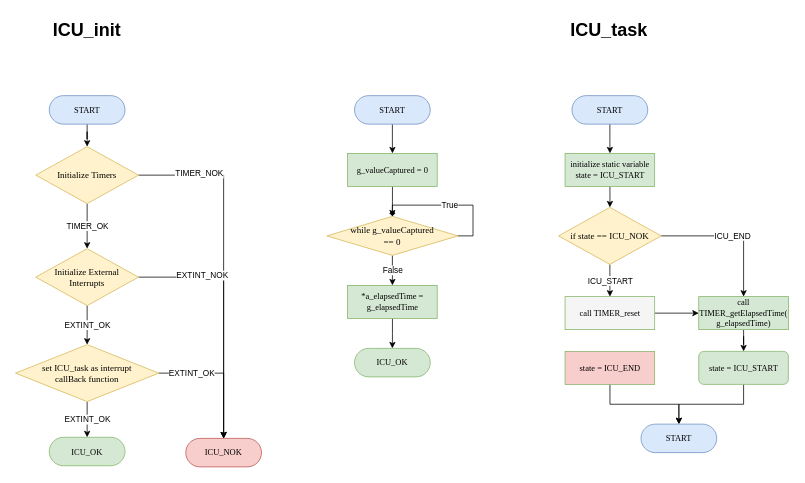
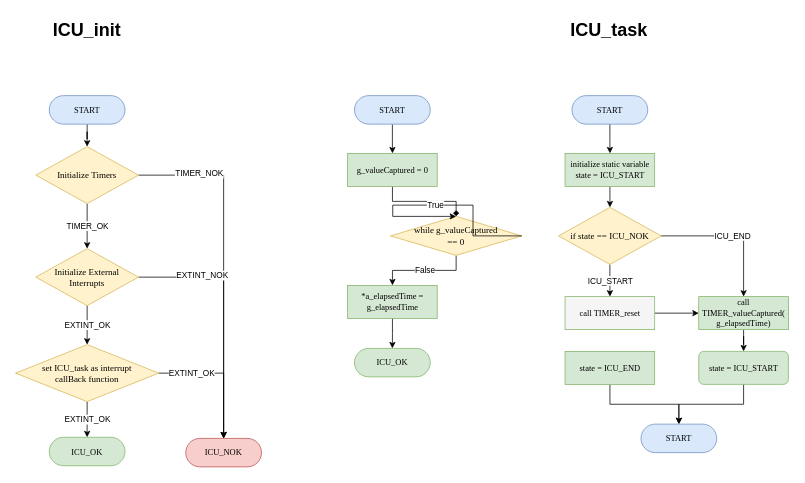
- <mxCell id="14" value="while g_valueCaptured&lt;br&gt;== 0" style="vsdxID=219;fillColor=#fff2cc;shape=stencil(UzV2Ls5ILEhVNTIoLinKz04tz0wpyVA1dlE1MsrMy0gtyiwBslSNXVWNndPyi1LTi/JL81Ig/IJEkEoQKze/DGRCBUSfAUiHkUElhGcK4bpBVOZk5iGpNEVVikeloQHZpsK0YlWLz1QgA+HFtMycHEgIIcujBwlQCBKcxq4A);strokeColor=#d6b656;spacingTop=-1;spacingBottom=-1;spacingLeft=-1;spacingRight=-1;points=[[0,0.5,0],[1,0.5,0],[0.5,0,0],[0.5,1,0]];labelBackgroundColor=none;rounded=1;html=1;whiteSpace=wrap;fontFamily=Calibri;" vertex="1" parent="1"><mxGeometry x="435" y="288" width="175" height="52" as="geometry" /></mxCell>
+ <mxCell id="14" value="while g_valueCaptured&lt;br&gt;== 0" style="vsdxID=219;fillColor=#fff2cc;shape=stencil(UzV2Ls5ILEhVNTIoLinKz04tz0wpyVA1dlE1MsrMy0gtyiwBslSNXVWNndPyi1LTi/JL81Ig/IJEkEoQKze/DGRCBUSfAUiHkUElhGcK4bpBVOZk5iGpNEVVikeloQHZpsK0YlWLz1QgA+HFtMycHEgIIcujBwlQCBKcxq4A);strokeColor=#d6b656;spacingTop=-1;spacingBottom=-1;spacingLeft=-1;spacingRight=-1;points=[[0,0.5,0],[1,0.5,0],[0.5,0,0],[0.5,1,0]];labelBackgroundColor=none;rounded=1;html=1;whiteSpace=wrap;fontFamily=Calibri;" vertex="1" parent="1"><mxGeometry x="520" y="288" width="175" height="52" as="geometry" /></mxCell>
- <mxCell id="37" value="call TIMER_getElapsedTime(&lt;br&gt;g_elapsedTime)" style="rounded=0;whiteSpace=wrap;html=1;fontSize=11.29;fillColor=#d5e8d4;strokeColor=#82b366;fontFamily=Calibri;" vertex="1" parent="1"><mxGeometry x="931" y="395" width="119.5" height="44" as="geometry" /></mxCell>
+ <mxCell id="37" value="call TIMER_valueCaptured(&lt;br&gt;g_elapsedTime)" style="rounded=0;whiteSpace=wrap;html=1;fontSize=11.29;fillColor=#d5e8d4;strokeColor=#82b366;fontFamily=Calibri;" vertex="1" parent="1"><mxGeometry x="931" y="395" width="119.5" height="44" as="geometry" /></mxCell>
- <mxCell id="33" value="state = ICU_END" style="rounded=0;whiteSpace=wrap;html=1;fontSize=11.29;fillColor=#f8cecc;strokeColor=#82b366;fontFamily=Calibri;" vertex="1" parent="1"><mxGeometry x="752.75" y="468" width="119.5" height="44" as="geometry" /></mxCell>
+ <mxCell id="33" value="state = ICU_END" style="rounded=0;whiteSpace=wrap;html=1;fontSize=11.29;fillColor=#d5e8d4;strokeColor=#82b366;fontFamily=Calibri;" vertex="1" parent="1"><mxGeometry x="752.75" y="468" width="119.5" height="44" as="geometry" /></mxCell>
